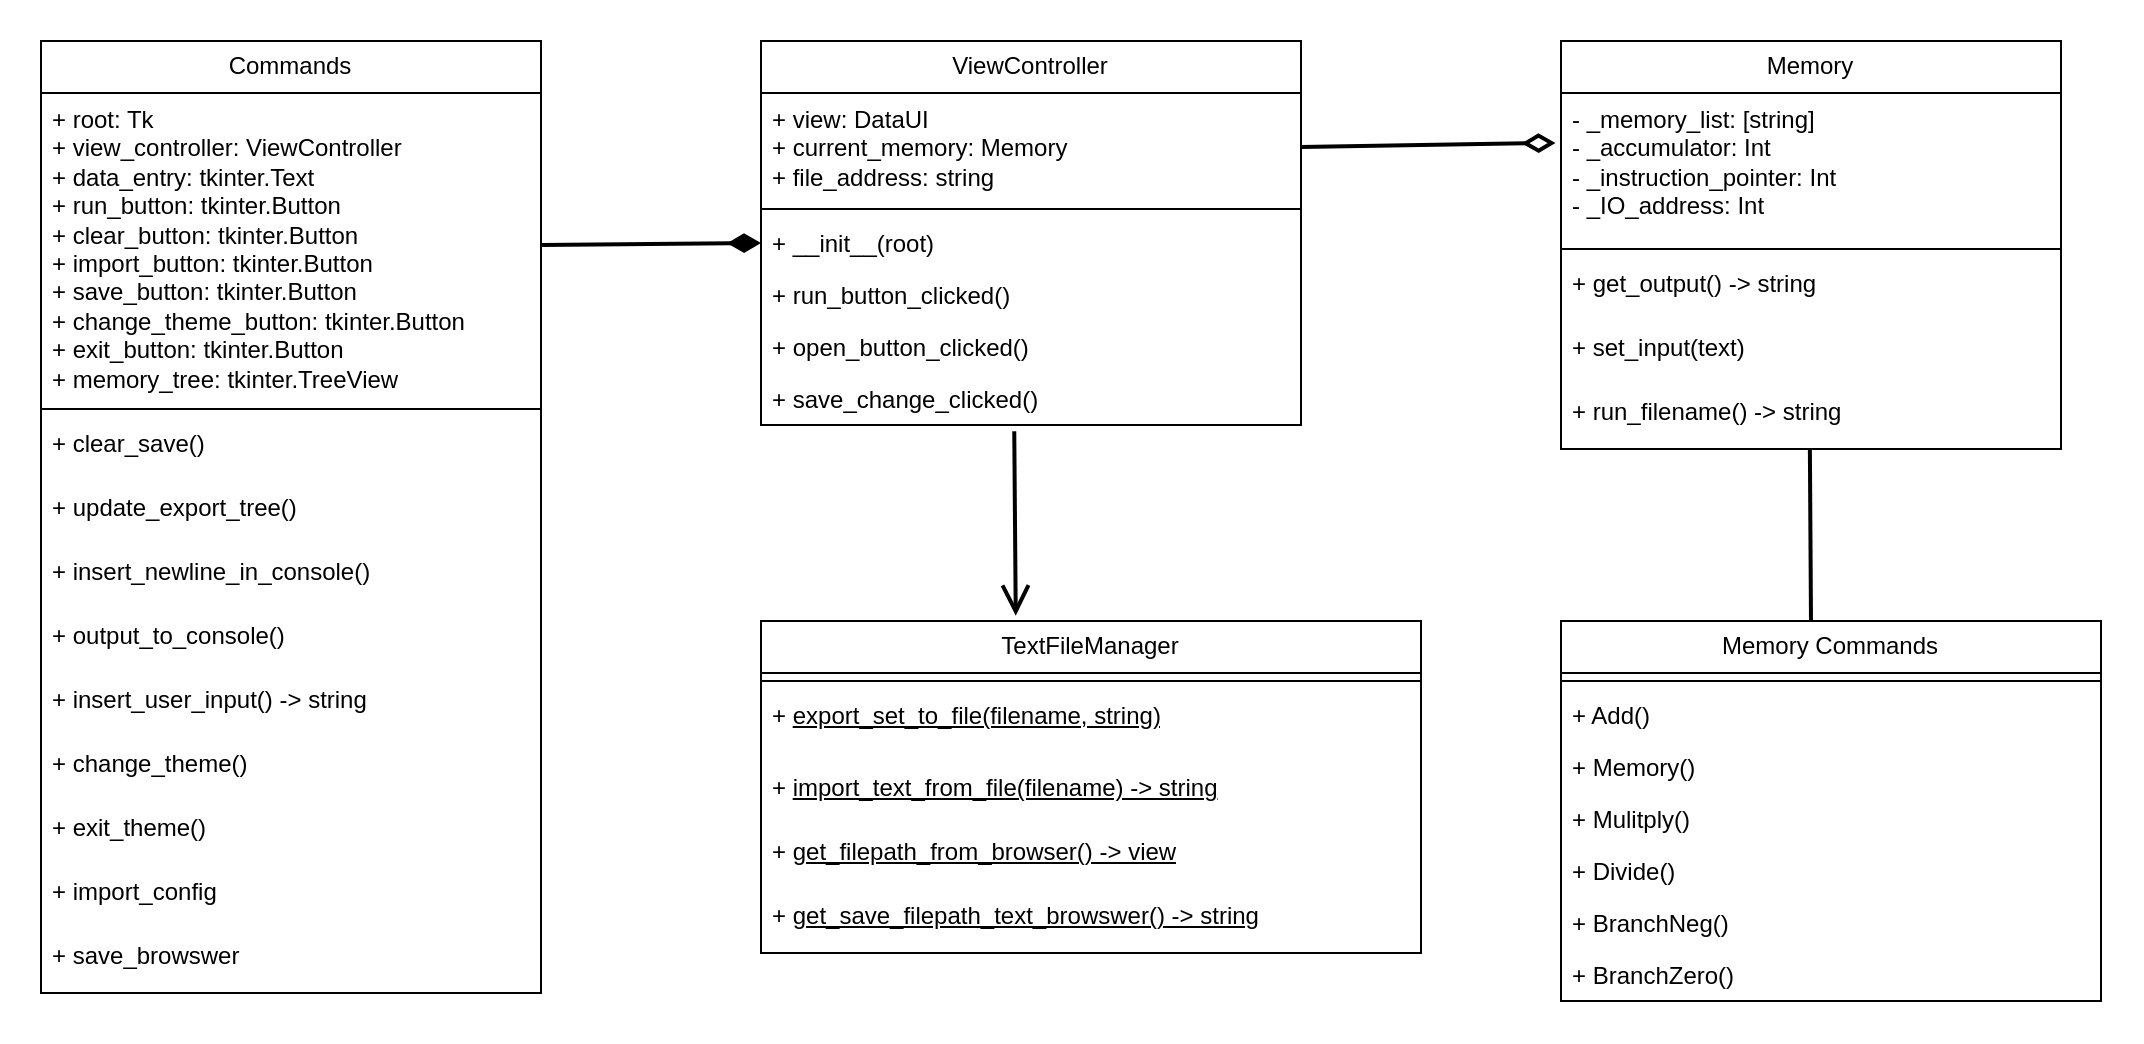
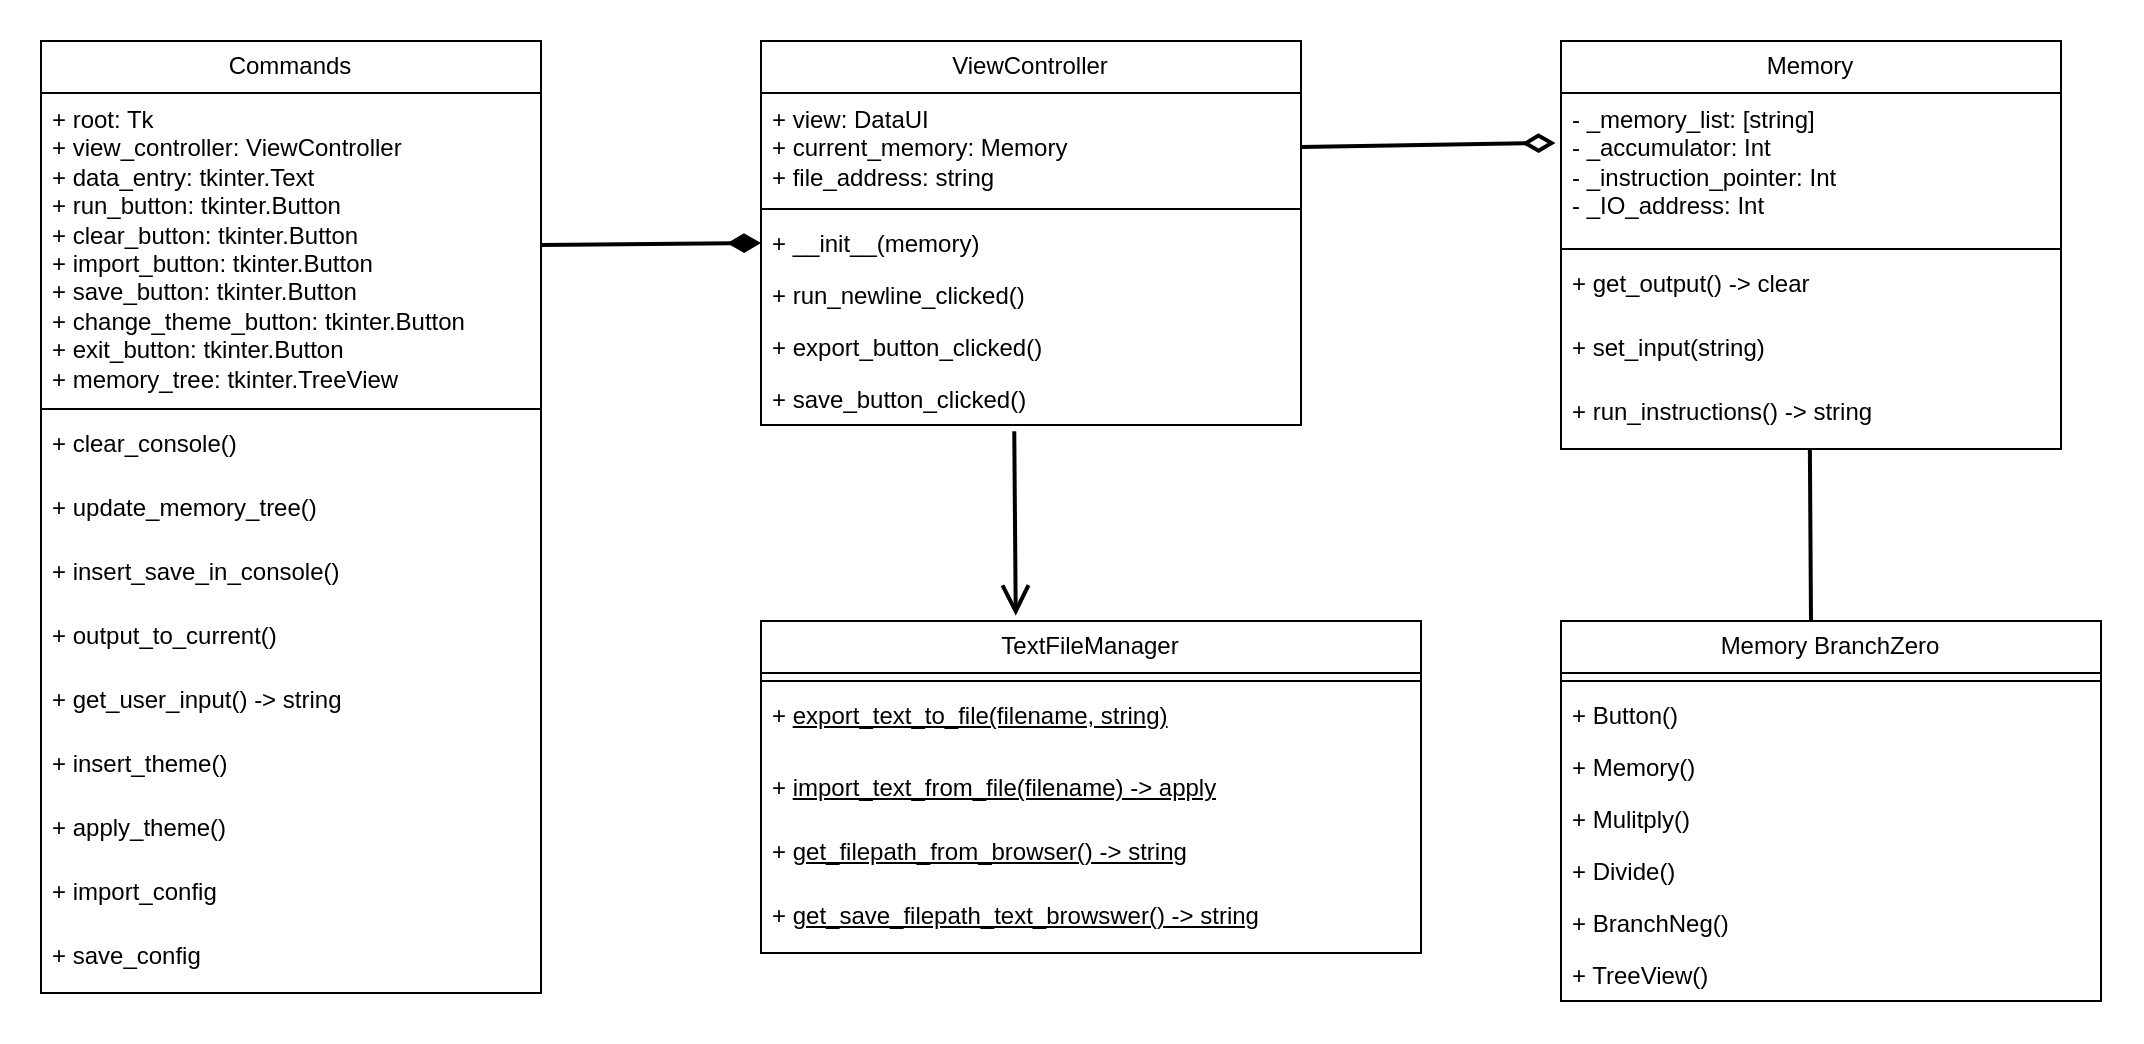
- <mxCell id="11" value="+ __init__(root)" style="text;strokeColor=none;fillColor=none;align=left;verticalAlign=top;spacingLeft=4;spacingRight=4;overflow=hidden;rotatable=0;points=[[0,0.5],[1,0.5]];portConstraint=eastwest;whiteSpace=wrap;html=1;" parent="8" vertex="1"><mxGeometry y="88" width="270" height="26" as="geometry" /></mxCell>
+ <mxCell id="11" value="+ __init__(memory)" style="text;strokeColor=none;fillColor=none;align=left;verticalAlign=top;spacingLeft=4;spacingRight=4;overflow=hidden;rotatable=0;points=[[0,0.5],[1,0.5]];portConstraint=eastwest;whiteSpace=wrap;html=1;" parent="8" vertex="1"><mxGeometry y="88" width="270" height="26" as="geometry" /></mxCell>
- <mxCell id="5" value="+ get_output() -&amp;gt; string" style="text;strokeColor=none;fillColor=none;align=left;verticalAlign=top;spacingLeft=4;spacingRight=4;overflow=hidden;rotatable=0;points=[[0,0.5],[1,0.5]];portConstraint=eastwest;whiteSpace=wrap;html=1;" parent="2" vertex="1"><mxGeometry y="108" width="250" height="32" as="geometry" /></mxCell>
+ <mxCell id="5" value="+ get_output() -&amp;gt; clear" style="text;strokeColor=none;fillColor=none;align=left;verticalAlign=top;spacingLeft=4;spacingRight=4;overflow=hidden;rotatable=0;points=[[0,0.5],[1,0.5]];portConstraint=eastwest;whiteSpace=wrap;html=1;" parent="2" vertex="1"><mxGeometry y="108" width="250" height="32" as="geometry" /></mxCell>
- <mxCell id="12" value="+ run_button_clicked()" style="text;strokeColor=none;fillColor=none;align=left;verticalAlign=top;spacingLeft=4;spacingRight=4;overflow=hidden;rotatable=0;points=[[0,0.5],[1,0.5]];portConstraint=eastwest;whiteSpace=wrap;html=1;" parent="8" vertex="1"><mxGeometry y="114" width="270" height="26" as="geometry" /></mxCell>
+ <mxCell id="12" value="+ run_newline_clicked()" style="text;strokeColor=none;fillColor=none;align=left;verticalAlign=top;spacingLeft=4;spacingRight=4;overflow=hidden;rotatable=0;points=[[0,0.5],[1,0.5]];portConstraint=eastwest;whiteSpace=wrap;html=1;" parent="8" vertex="1"><mxGeometry y="114" width="270" height="26" as="geometry" /></mxCell>
- <mxCell id="13" value="+ open_button_clicked()" style="text;strokeColor=none;fillColor=none;align=left;verticalAlign=top;spacingLeft=4;spacingRight=4;overflow=hidden;rotatable=0;points=[[0,0.5],[1,0.5]];portConstraint=eastwest;whiteSpace=wrap;html=1;" parent="8" vertex="1"><mxGeometry y="140" width="270" height="26" as="geometry" /></mxCell>
+ <mxCell id="13" value="+ export_button_clicked()" style="text;strokeColor=none;fillColor=none;align=left;verticalAlign=top;spacingLeft=4;spacingRight=4;overflow=hidden;rotatable=0;points=[[0,0.5],[1,0.5]];portConstraint=eastwest;whiteSpace=wrap;html=1;" parent="8" vertex="1"><mxGeometry y="140" width="270" height="26" as="geometry" /></mxCell>
- <mxCell id="6" value="+ set_input(text)" style="text;strokeColor=none;fillColor=none;align=left;verticalAlign=top;spacingLeft=4;spacingRight=4;overflow=hidden;rotatable=0;points=[[0,0.5],[1,0.5]];portConstraint=eastwest;whiteSpace=wrap;html=1;" parent="2" vertex="1"><mxGeometry y="140" width="250" height="32" as="geometry" /></mxCell>
+ <mxCell id="6" value="+ set_input(string)" style="text;strokeColor=none;fillColor=none;align=left;verticalAlign=top;spacingLeft=4;spacingRight=4;overflow=hidden;rotatable=0;points=[[0,0.5],[1,0.5]];portConstraint=eastwest;whiteSpace=wrap;html=1;" parent="2" vertex="1"><mxGeometry y="140" width="250" height="32" as="geometry" /></mxCell>
- <mxCell id="14" value="+ save_change_clicked()" style="text;strokeColor=none;fillColor=none;align=left;verticalAlign=top;spacingLeft=4;spacingRight=4;overflow=hidden;rotatable=0;points=[[0,0.5],[1,0.5]];portConstraint=eastwest;whiteSpace=wrap;html=1;" parent="8" vertex="1"><mxGeometry y="166" width="270" height="26" as="geometry" /></mxCell>
+ <mxCell id="14" value="+ save_button_clicked()" style="text;strokeColor=none;fillColor=none;align=left;verticalAlign=top;spacingLeft=4;spacingRight=4;overflow=hidden;rotatable=0;points=[[0,0.5],[1,0.5]];portConstraint=eastwest;whiteSpace=wrap;html=1;" parent="8" vertex="1"><mxGeometry y="166" width="270" height="26" as="geometry" /></mxCell>
- <mxCell id="7" value="+ run_filename() -&amp;gt; string" style="text;strokeColor=none;fillColor=none;align=left;verticalAlign=top;spacingLeft=4;spacingRight=4;overflow=hidden;rotatable=0;points=[[0,0.5],[1,0.5]];portConstraint=eastwest;whiteSpace=wrap;html=1;" parent="2" vertex="1"><mxGeometry y="172" width="250" height="32" as="geometry" /></mxCell>
+ <mxCell id="7" value="+ run_instructions() -&amp;gt; string" style="text;strokeColor=none;fillColor=none;align=left;verticalAlign=top;spacingLeft=4;spacingRight=4;overflow=hidden;rotatable=0;points=[[0,0.5],[1,0.5]];portConstraint=eastwest;whiteSpace=wrap;html=1;" parent="2" vertex="1"><mxGeometry y="172" width="250" height="32" as="geometry" /></mxCell>
- <mxCell id="18" value="+ clear_save()" style="text;strokeColor=none;fillColor=none;align=left;verticalAlign=top;spacingLeft=4;spacingRight=4;overflow=hidden;rotatable=0;points=[[0,0.5],[1,0.5]];portConstraint=eastwest;whiteSpace=wrap;html=1;" vertex="1" parent="15"><mxGeometry y="188" width="250" height="32" as="geometry" /></mxCell>
+ <mxCell id="18" value="+ clear_console()" style="text;strokeColor=none;fillColor=none;align=left;verticalAlign=top;spacingLeft=4;spacingRight=4;overflow=hidden;rotatable=0;points=[[0,0.5],[1,0.5]];portConstraint=eastwest;whiteSpace=wrap;html=1;" vertex="1" parent="15"><mxGeometry y="188" width="250" height="32" as="geometry" /></mxCell>
- <mxCell id="19" value="+ update_export_tree()" style="text;strokeColor=none;fillColor=none;align=left;verticalAlign=top;spacingLeft=4;spacingRight=4;overflow=hidden;rotatable=0;points=[[0,0.5],[1,0.5]];portConstraint=eastwest;whiteSpace=wrap;html=1;" vertex="1" parent="15"><mxGeometry y="220" width="250" height="32" as="geometry" /></mxCell>
+ <mxCell id="19" value="+ update_memory_tree()" style="text;strokeColor=none;fillColor=none;align=left;verticalAlign=top;spacingLeft=4;spacingRight=4;overflow=hidden;rotatable=0;points=[[0,0.5],[1,0.5]];portConstraint=eastwest;whiteSpace=wrap;html=1;" vertex="1" parent="15"><mxGeometry y="220" width="250" height="32" as="geometry" /></mxCell>
- <mxCell id="20" value="+ insert_newline_in_console()" style="text;strokeColor=none;fillColor=none;align=left;verticalAlign=top;spacingLeft=4;spacingRight=4;overflow=hidden;rotatable=0;points=[[0,0.5],[1,0.5]];portConstraint=eastwest;whiteSpace=wrap;html=1;" vertex="1" parent="15"><mxGeometry y="252" width="250" height="32" as="geometry" /></mxCell>
+ <mxCell id="20" value="+ insert_save_in_console()" style="text;strokeColor=none;fillColor=none;align=left;verticalAlign=top;spacingLeft=4;spacingRight=4;overflow=hidden;rotatable=0;points=[[0,0.5],[1,0.5]];portConstraint=eastwest;whiteSpace=wrap;html=1;" vertex="1" parent="15"><mxGeometry y="252" width="250" height="32" as="geometry" /></mxCell>
- <mxCell id="21" value="+ output_to_console()" style="text;strokeColor=none;fillColor=none;align=left;verticalAlign=top;spacingLeft=4;spacingRight=4;overflow=hidden;rotatable=0;points=[[0,0.5],[1,0.5]];portConstraint=eastwest;whiteSpace=wrap;html=1;" vertex="1" parent="15"><mxGeometry y="284" width="250" height="32" as="geometry" /></mxCell>
+ <mxCell id="21" value="+ output_to_current()" style="text;strokeColor=none;fillColor=none;align=left;verticalAlign=top;spacingLeft=4;spacingRight=4;overflow=hidden;rotatable=0;points=[[0,0.5],[1,0.5]];portConstraint=eastwest;whiteSpace=wrap;html=1;" vertex="1" parent="15"><mxGeometry y="284" width="250" height="32" as="geometry" /></mxCell>
- <mxCell id="36" value="Memory Commands" style="swimlane;fontStyle=0;childLayout=stackLayout;horizontal=1;startSize=26;fillColor=none;horizontalStack=0;resizeParent=1;resizeParentMax=0;resizeLast=0;collapsible=1;marginBottom=0;whiteSpace=wrap;html=1;" vertex="1" parent="1"><mxGeometry x="780" y="310" width="270" height="190" as="geometry" /></mxCell>
+ <mxCell id="36" value="Memory BranchZero" style="swimlane;fontStyle=0;childLayout=stackLayout;horizontal=1;startSize=26;fillColor=none;horizontalStack=0;resizeParent=1;resizeParentMax=0;resizeLast=0;collapsible=1;marginBottom=0;whiteSpace=wrap;html=1;" vertex="1" parent="1"><mxGeometry x="780" y="310" width="270" height="190" as="geometry" /></mxCell>
- <mxCell id="22" value="+ insert_user_input() -&amp;gt; string" style="text;strokeColor=none;fillColor=none;align=left;verticalAlign=top;spacingLeft=4;spacingRight=4;overflow=hidden;rotatable=0;points=[[0,0.5],[1,0.5]];portConstraint=eastwest;whiteSpace=wrap;html=1;" vertex="1" parent="15"><mxGeometry y="316" width="250" height="32" as="geometry" /></mxCell>
+ <mxCell id="22" value="+ get_user_input() -&amp;gt; string" style="text;strokeColor=none;fillColor=none;align=left;verticalAlign=top;spacingLeft=4;spacingRight=4;overflow=hidden;rotatable=0;points=[[0,0.5],[1,0.5]];portConstraint=eastwest;whiteSpace=wrap;html=1;" vertex="1" parent="15"><mxGeometry y="316" width="250" height="32" as="geometry" /></mxCell>
- <mxCell id="29" value="+&amp;nbsp;&lt;u&gt;export_set_to_file(filename, string)&lt;/u&gt;" style="text;strokeColor=none;fillColor=none;align=left;verticalAlign=top;spacingLeft=4;spacingRight=4;overflow=hidden;rotatable=0;points=[[0,0.5],[1,0.5]];portConstraint=eastwest;whiteSpace=wrap;html=1;" vertex="1" parent="27"><mxGeometry y="34" width="330" height="36" as="geometry" /></mxCell>
+ <mxCell id="29" value="+&amp;nbsp;&lt;u&gt;export_text_to_file(filename, string)&lt;/u&gt;" style="text;strokeColor=none;fillColor=none;align=left;verticalAlign=top;spacingLeft=4;spacingRight=4;overflow=hidden;rotatable=0;points=[[0,0.5],[1,0.5]];portConstraint=eastwest;whiteSpace=wrap;html=1;" vertex="1" parent="27"><mxGeometry y="34" width="330" height="36" as="geometry" /></mxCell>
- <mxCell id="38" value="+ Add()" style="text;strokeColor=none;fillColor=none;align=left;verticalAlign=top;spacingLeft=4;spacingRight=4;overflow=hidden;rotatable=0;points=[[0,0.5],[1,0.5]];portConstraint=eastwest;whiteSpace=wrap;html=1;" vertex="1" parent="36"><mxGeometry y="34" width="270" height="26" as="geometry" /></mxCell>
+ <mxCell id="38" value="+ Button()" style="text;strokeColor=none;fillColor=none;align=left;verticalAlign=top;spacingLeft=4;spacingRight=4;overflow=hidden;rotatable=0;points=[[0,0.5],[1,0.5]];portConstraint=eastwest;whiteSpace=wrap;html=1;" vertex="1" parent="36"><mxGeometry y="34" width="270" height="26" as="geometry" /></mxCell>
- <mxCell id="23" value="+ change_theme()" style="text;strokeColor=none;fillColor=none;align=left;verticalAlign=top;spacingLeft=4;spacingRight=4;overflow=hidden;rotatable=0;points=[[0,0.5],[1,0.5]];portConstraint=eastwest;whiteSpace=wrap;html=1;" vertex="1" parent="15"><mxGeometry y="348" width="250" height="32" as="geometry" /></mxCell>
+ <mxCell id="23" value="+ insert_theme()" style="text;strokeColor=none;fillColor=none;align=left;verticalAlign=top;spacingLeft=4;spacingRight=4;overflow=hidden;rotatable=0;points=[[0,0.5],[1,0.5]];portConstraint=eastwest;whiteSpace=wrap;html=1;" vertex="1" parent="15"><mxGeometry y="348" width="250" height="32" as="geometry" /></mxCell>
- <mxCell id="30" value="+ &lt;u&gt;import_text_from_file(filename) -&amp;gt; string&lt;/u&gt;" style="text;strokeColor=none;fillColor=none;align=left;verticalAlign=top;spacingLeft=4;spacingRight=4;overflow=hidden;rotatable=0;points=[[0,0.5],[1,0.5]];portConstraint=eastwest;whiteSpace=wrap;html=1;" vertex="1" parent="27"><mxGeometry y="70" width="330" height="32" as="geometry" /></mxCell>
+ <mxCell id="30" value="+ &lt;u&gt;import_text_from_file(filename) -&amp;gt; apply&lt;/u&gt;" style="text;strokeColor=none;fillColor=none;align=left;verticalAlign=top;spacingLeft=4;spacingRight=4;overflow=hidden;rotatable=0;points=[[0,0.5],[1,0.5]];portConstraint=eastwest;whiteSpace=wrap;html=1;" vertex="1" parent="27"><mxGeometry y="70" width="330" height="32" as="geometry" /></mxCell>
- <mxCell id="24" value="+ exit_theme()" style="text;strokeColor=none;fillColor=none;align=left;verticalAlign=top;spacingLeft=4;spacingRight=4;overflow=hidden;rotatable=0;points=[[0,0.5],[1,0.5]];portConstraint=eastwest;whiteSpace=wrap;html=1;" vertex="1" parent="15"><mxGeometry y="380" width="250" height="32" as="geometry" /></mxCell>
+ <mxCell id="24" value="+ apply_theme()" style="text;strokeColor=none;fillColor=none;align=left;verticalAlign=top;spacingLeft=4;spacingRight=4;overflow=hidden;rotatable=0;points=[[0,0.5],[1,0.5]];portConstraint=eastwest;whiteSpace=wrap;html=1;" vertex="1" parent="15"><mxGeometry y="380" width="250" height="32" as="geometry" /></mxCell>
- <mxCell id="31" value="+ &lt;u&gt;get_filepath_from_browser() -&amp;gt; view&lt;/u&gt;" style="text;strokeColor=none;fillColor=none;align=left;verticalAlign=top;spacingLeft=4;spacingRight=4;overflow=hidden;rotatable=0;points=[[0,0.5],[1,0.5]];portConstraint=eastwest;whiteSpace=wrap;html=1;" vertex="1" parent="27"><mxGeometry y="102" width="330" height="32" as="geometry" /></mxCell>
+ <mxCell id="31" value="+ &lt;u&gt;get_filepath_from_browser() -&amp;gt; string&lt;/u&gt;" style="text;strokeColor=none;fillColor=none;align=left;verticalAlign=top;spacingLeft=4;spacingRight=4;overflow=hidden;rotatable=0;points=[[0,0.5],[1,0.5]];portConstraint=eastwest;whiteSpace=wrap;html=1;" vertex="1" parent="27"><mxGeometry y="102" width="330" height="32" as="geometry" /></mxCell>
- <mxCell id="26" value="+ save_browswer" style="text;strokeColor=none;fillColor=none;align=left;verticalAlign=top;spacingLeft=4;spacingRight=4;overflow=hidden;rotatable=0;points=[[0,0.5],[1,0.5]];portConstraint=eastwest;whiteSpace=wrap;html=1;" vertex="1" parent="15"><mxGeometry y="444" width="250" height="32" as="geometry" /></mxCell>
+ <mxCell id="26" value="+ save_config" style="text;strokeColor=none;fillColor=none;align=left;verticalAlign=top;spacingLeft=4;spacingRight=4;overflow=hidden;rotatable=0;points=[[0,0.5],[1,0.5]];portConstraint=eastwest;whiteSpace=wrap;html=1;" vertex="1" parent="15"><mxGeometry y="444" width="250" height="32" as="geometry" /></mxCell>
- <mxCell id="43" value="+ BranchZero()" style="text;strokeColor=none;fillColor=none;align=left;verticalAlign=top;spacingLeft=4;spacingRight=4;overflow=hidden;rotatable=0;points=[[0,0.5],[1,0.5]];portConstraint=eastwest;whiteSpace=wrap;html=1;" vertex="1" parent="36"><mxGeometry y="164" width="270" height="26" as="geometry" /></mxCell>
+ <mxCell id="43" value="+ TreeView()" style="text;strokeColor=none;fillColor=none;align=left;verticalAlign=top;spacingLeft=4;spacingRight=4;overflow=hidden;rotatable=0;points=[[0,0.5],[1,0.5]];portConstraint=eastwest;whiteSpace=wrap;html=1;" vertex="1" parent="36"><mxGeometry y="164" width="270" height="26" as="geometry" /></mxCell>
